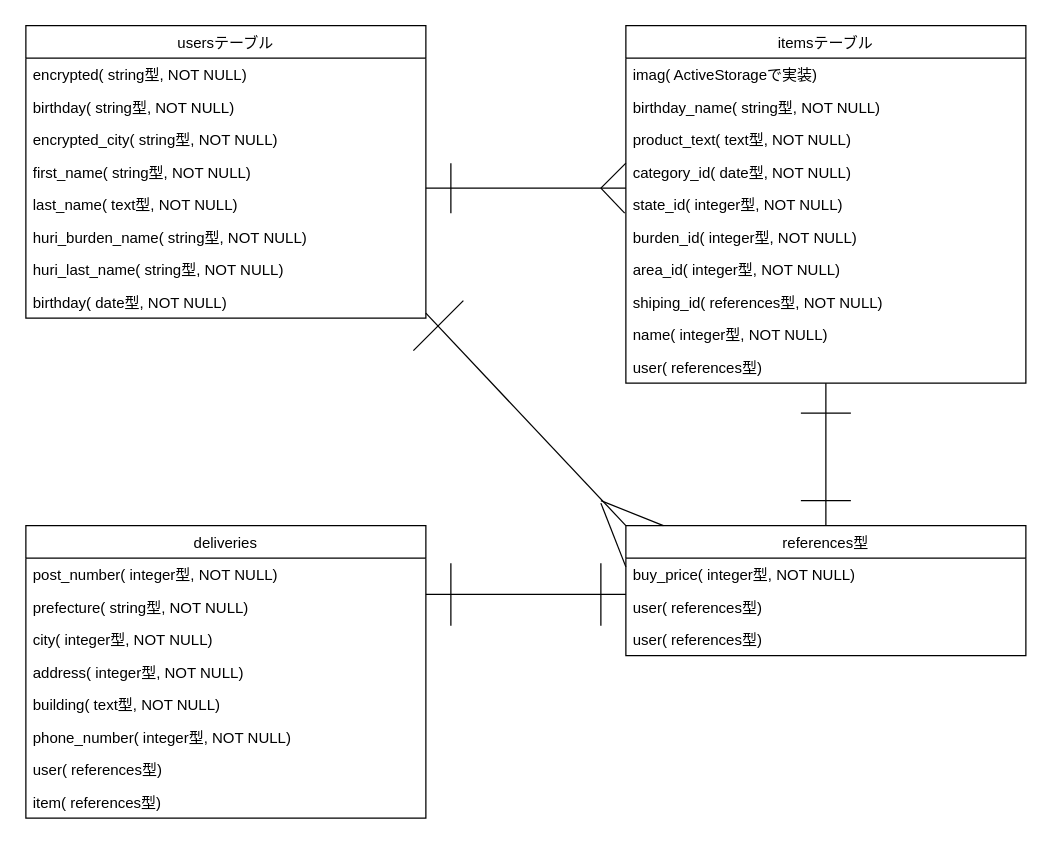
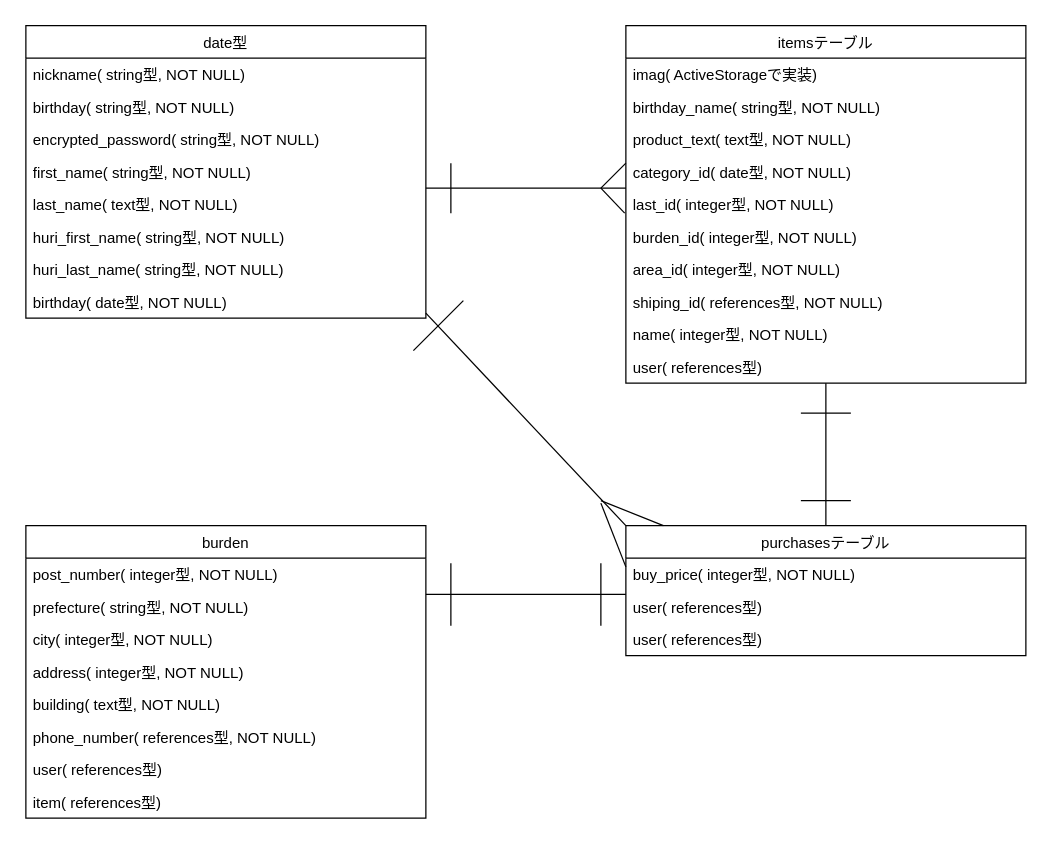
- <mxCell id="13" value="usersテーブル" style="swimlane;fontStyle=0;childLayout=stackLayout;horizontal=1;startSize=26;fillColor=none;horizontalStack=0;resizeParent=1;resizeParentMax=0;resizeLast=0;collapsible=1;marginBottom=0;" parent="1" vertex="1"><mxGeometry x="20" y="20" width="320" height="234" as="geometry" /></mxCell>
+ <mxCell id="13" value="date型" style="swimlane;fontStyle=0;childLayout=stackLayout;horizontal=1;startSize=26;fillColor=none;horizontalStack=0;resizeParent=1;resizeParentMax=0;resizeLast=0;collapsible=1;marginBottom=0;" parent="1" vertex="1"><mxGeometry x="20" y="20" width="320" height="234" as="geometry" /></mxCell>
- <mxCell id="14" value="encrypted( string型, NOT NULL)" style="text;strokeColor=none;fillColor=none;align=left;verticalAlign=top;spacingLeft=4;spacingRight=4;overflow=hidden;rotatable=0;points=[[0,0.5],[1,0.5]];portConstraint=eastwest;" parent="13" vertex="1"><mxGeometry y="26" width="320" height="26" as="geometry" /></mxCell>
+ <mxCell id="14" value="nickname( string型, NOT NULL)" style="text;strokeColor=none;fillColor=none;align=left;verticalAlign=top;spacingLeft=4;spacingRight=4;overflow=hidden;rotatable=0;points=[[0,0.5],[1,0.5]];portConstraint=eastwest;" parent="13" vertex="1"><mxGeometry y="26" width="320" height="26" as="geometry" /></mxCell>
- <mxCell id="16" value="encrypted_city( string型, NOT NULL)" style="text;strokeColor=none;fillColor=none;align=left;verticalAlign=top;spacingLeft=4;spacingRight=4;overflow=hidden;rotatable=0;points=[[0,0.5],[1,0.5]];portConstraint=eastwest;" parent="13" vertex="1"><mxGeometry y="78" width="320" height="26" as="geometry" /></mxCell>
+ <mxCell id="16" value="encrypted_password( string型, NOT NULL)" style="text;strokeColor=none;fillColor=none;align=left;verticalAlign=top;spacingLeft=4;spacingRight=4;overflow=hidden;rotatable=0;points=[[0,0.5],[1,0.5]];portConstraint=eastwest;" parent="13" vertex="1"><mxGeometry y="78" width="320" height="26" as="geometry" /></mxCell>
- <mxCell id="7" value="state_id( integer型, NOT NULL)" style="text;strokeColor=none;fillColor=none;align=left;verticalAlign=top;spacingLeft=4;spacingRight=4;overflow=hidden;rotatable=0;points=[[0,0.5],[1,0.5]];portConstraint=eastwest;" parent="2" vertex="1"><mxGeometry y="130" width="320" height="26" as="geometry" /></mxCell>
+ <mxCell id="7" value="last_id( integer型, NOT NULL)" style="text;strokeColor=none;fillColor=none;align=left;verticalAlign=top;spacingLeft=4;spacingRight=4;overflow=hidden;rotatable=0;points=[[0,0.5],[1,0.5]];portConstraint=eastwest;" parent="2" vertex="1"><mxGeometry y="130" width="320" height="26" as="geometry" /></mxCell>
- <mxCell id="20" value="huri_burden_name( string型, NOT NULL)" style="text;strokeColor=none;fillColor=none;align=left;verticalAlign=top;spacingLeft=4;spacingRight=4;overflow=hidden;rotatable=0;points=[[0,0.5],[1,0.5]];portConstraint=eastwest;" vertex="1" parent="13"><mxGeometry y="156" width="320" height="26" as="geometry" /></mxCell>
+ <mxCell id="20" value="huri_first_name( string型, NOT NULL)" style="text;strokeColor=none;fillColor=none;align=left;verticalAlign=top;spacingLeft=4;spacingRight=4;overflow=hidden;rotatable=0;points=[[0,0.5],[1,0.5]];portConstraint=eastwest;" vertex="1" parent="13"><mxGeometry y="156" width="320" height="26" as="geometry" /></mxCell>
- <mxCell id="35" value="deliveries" style="swimlane;fontStyle=0;childLayout=stackLayout;horizontal=1;startSize=26;fillColor=none;horizontalStack=0;resizeParent=1;resizeParentMax=0;resizeLast=0;collapsible=1;marginBottom=0;" vertex="1" parent="1"><mxGeometry x="20" y="420" width="320" height="234" as="geometry" /></mxCell>
+ <mxCell id="35" value="burden" style="swimlane;fontStyle=0;childLayout=stackLayout;horizontal=1;startSize=26;fillColor=none;horizontalStack=0;resizeParent=1;resizeParentMax=0;resizeLast=0;collapsible=1;marginBottom=0;" vertex="1" parent="1"><mxGeometry x="20" y="420" width="320" height="234" as="geometry" /></mxCell>
- <mxCell id="23" value="references型" style="swimlane;fontStyle=0;childLayout=stackLayout;horizontal=1;startSize=26;fillColor=none;horizontalStack=0;resizeParent=1;resizeParentMax=0;resizeLast=0;collapsible=1;marginBottom=0;" parent="1" vertex="1"><mxGeometry x="500" y="420" width="320" height="104" as="geometry" /></mxCell>
+ <mxCell id="23" value="purchasesテーブル" style="swimlane;fontStyle=0;childLayout=stackLayout;horizontal=1;startSize=26;fillColor=none;horizontalStack=0;resizeParent=1;resizeParentMax=0;resizeLast=0;collapsible=1;marginBottom=0;" parent="1" vertex="1"><mxGeometry x="500" y="420" width="320" height="104" as="geometry" /></mxCell>
- <mxCell id="41" value="phone_number( integer型, NOT NULL)" style="text;strokeColor=none;fillColor=none;align=left;verticalAlign=top;spacingLeft=4;spacingRight=4;overflow=hidden;rotatable=0;points=[[0,0.5],[1,0.5]];portConstraint=eastwest;" parent="35" vertex="1"><mxGeometry y="156" width="320" height="26" as="geometry" /></mxCell>
+ <mxCell id="41" value="phone_number( references型, NOT NULL)" style="text;strokeColor=none;fillColor=none;align=left;verticalAlign=top;spacingLeft=4;spacingRight=4;overflow=hidden;rotatable=0;points=[[0,0.5],[1,0.5]];portConstraint=eastwest;" parent="35" vertex="1"><mxGeometry y="156" width="320" height="26" as="geometry" /></mxCell>
